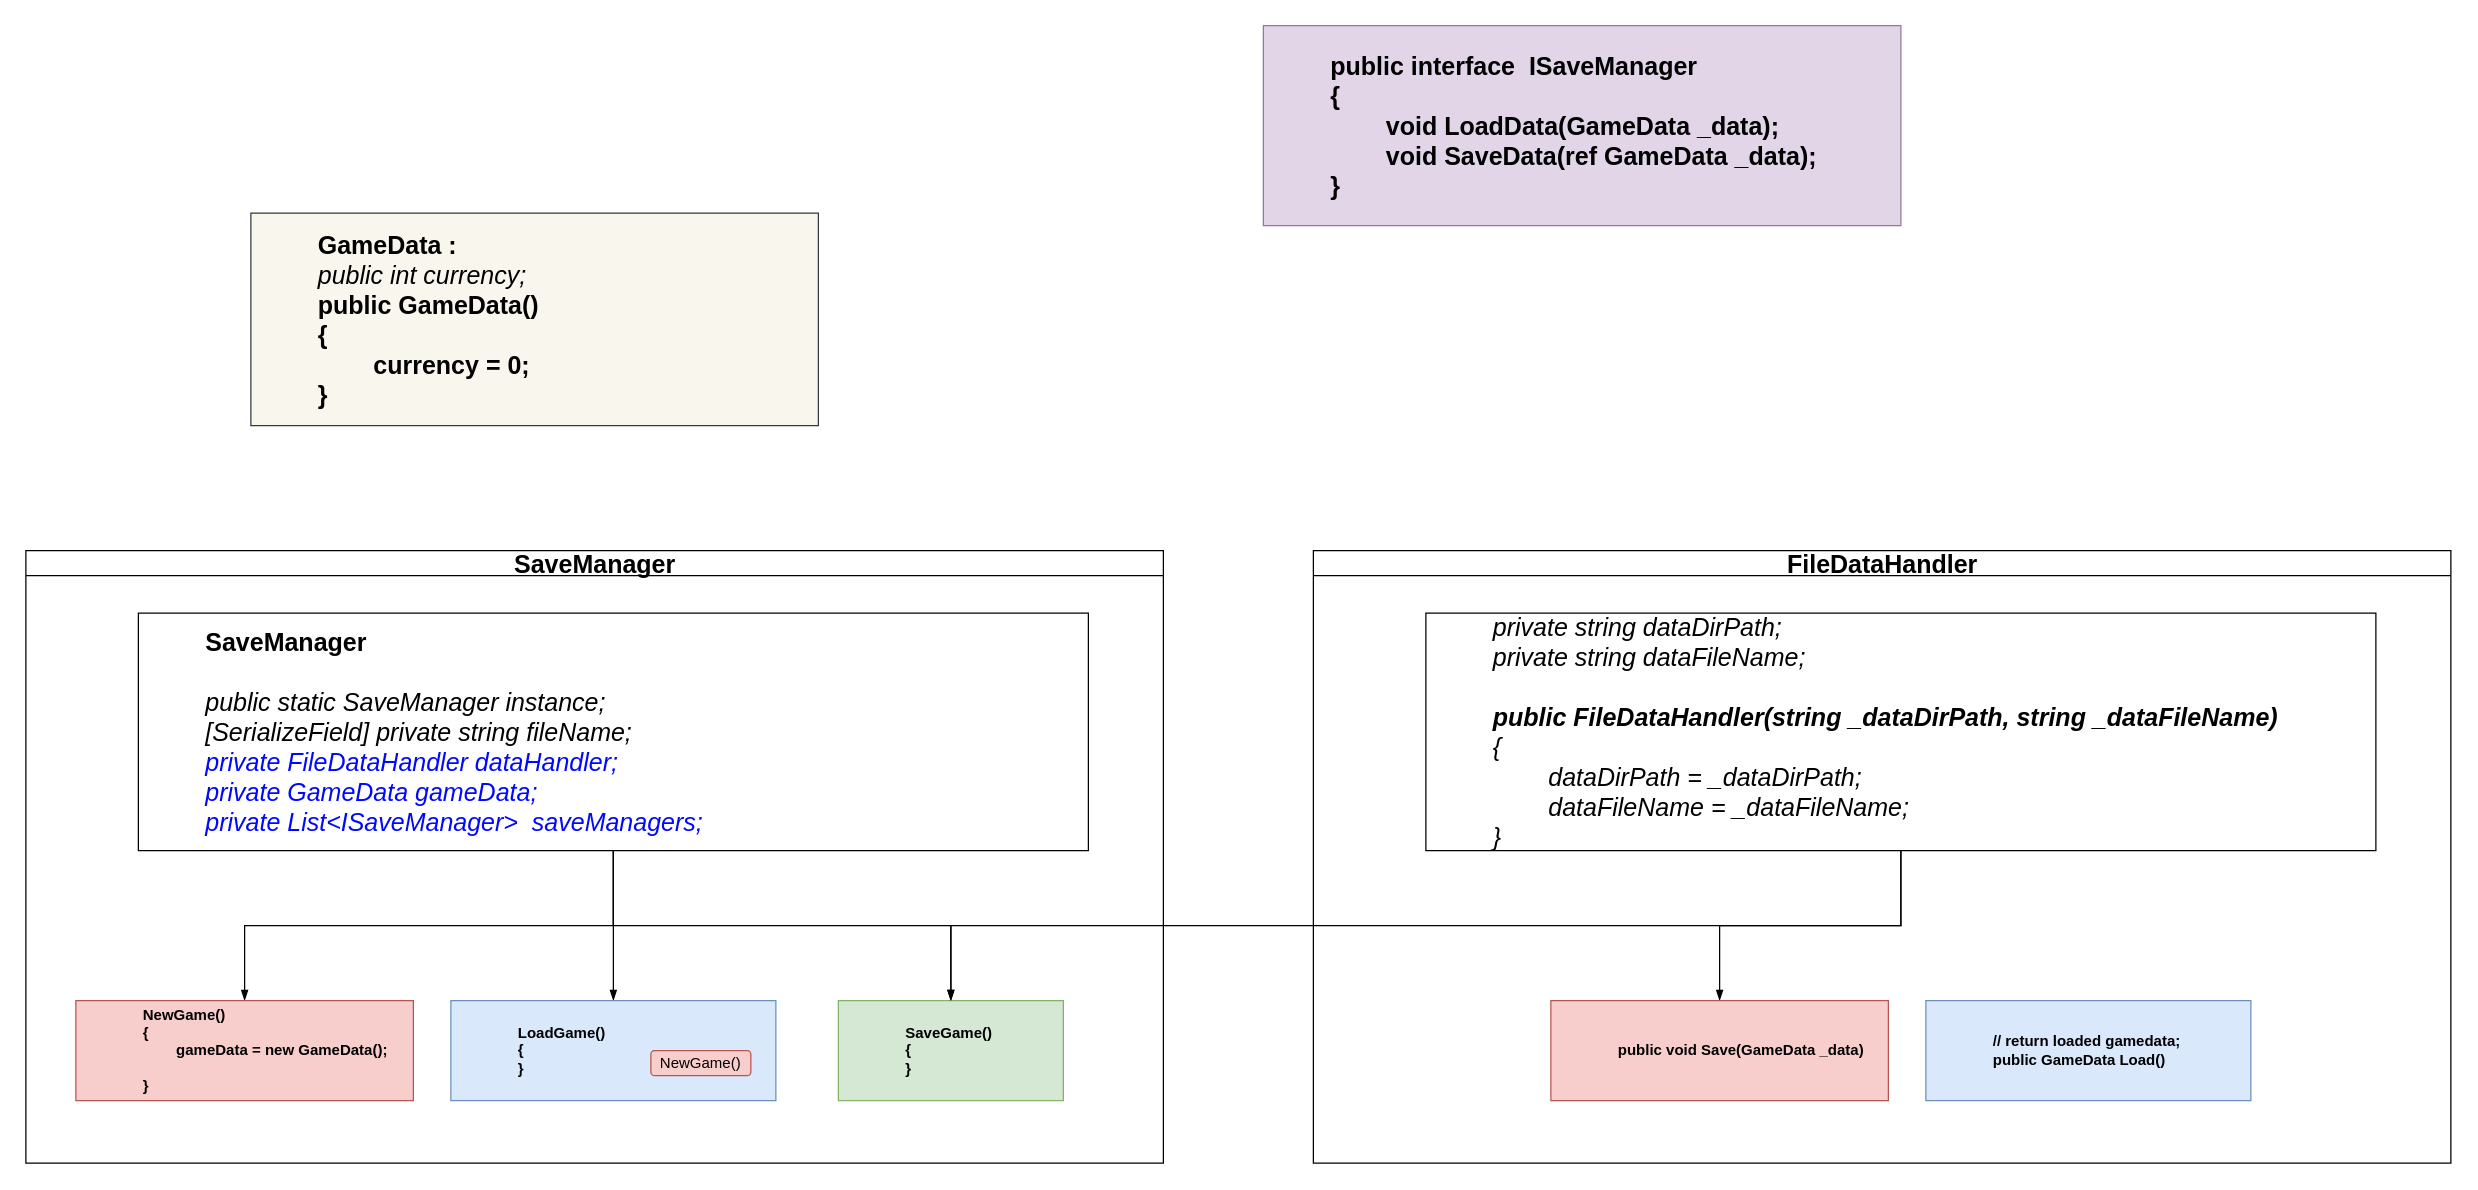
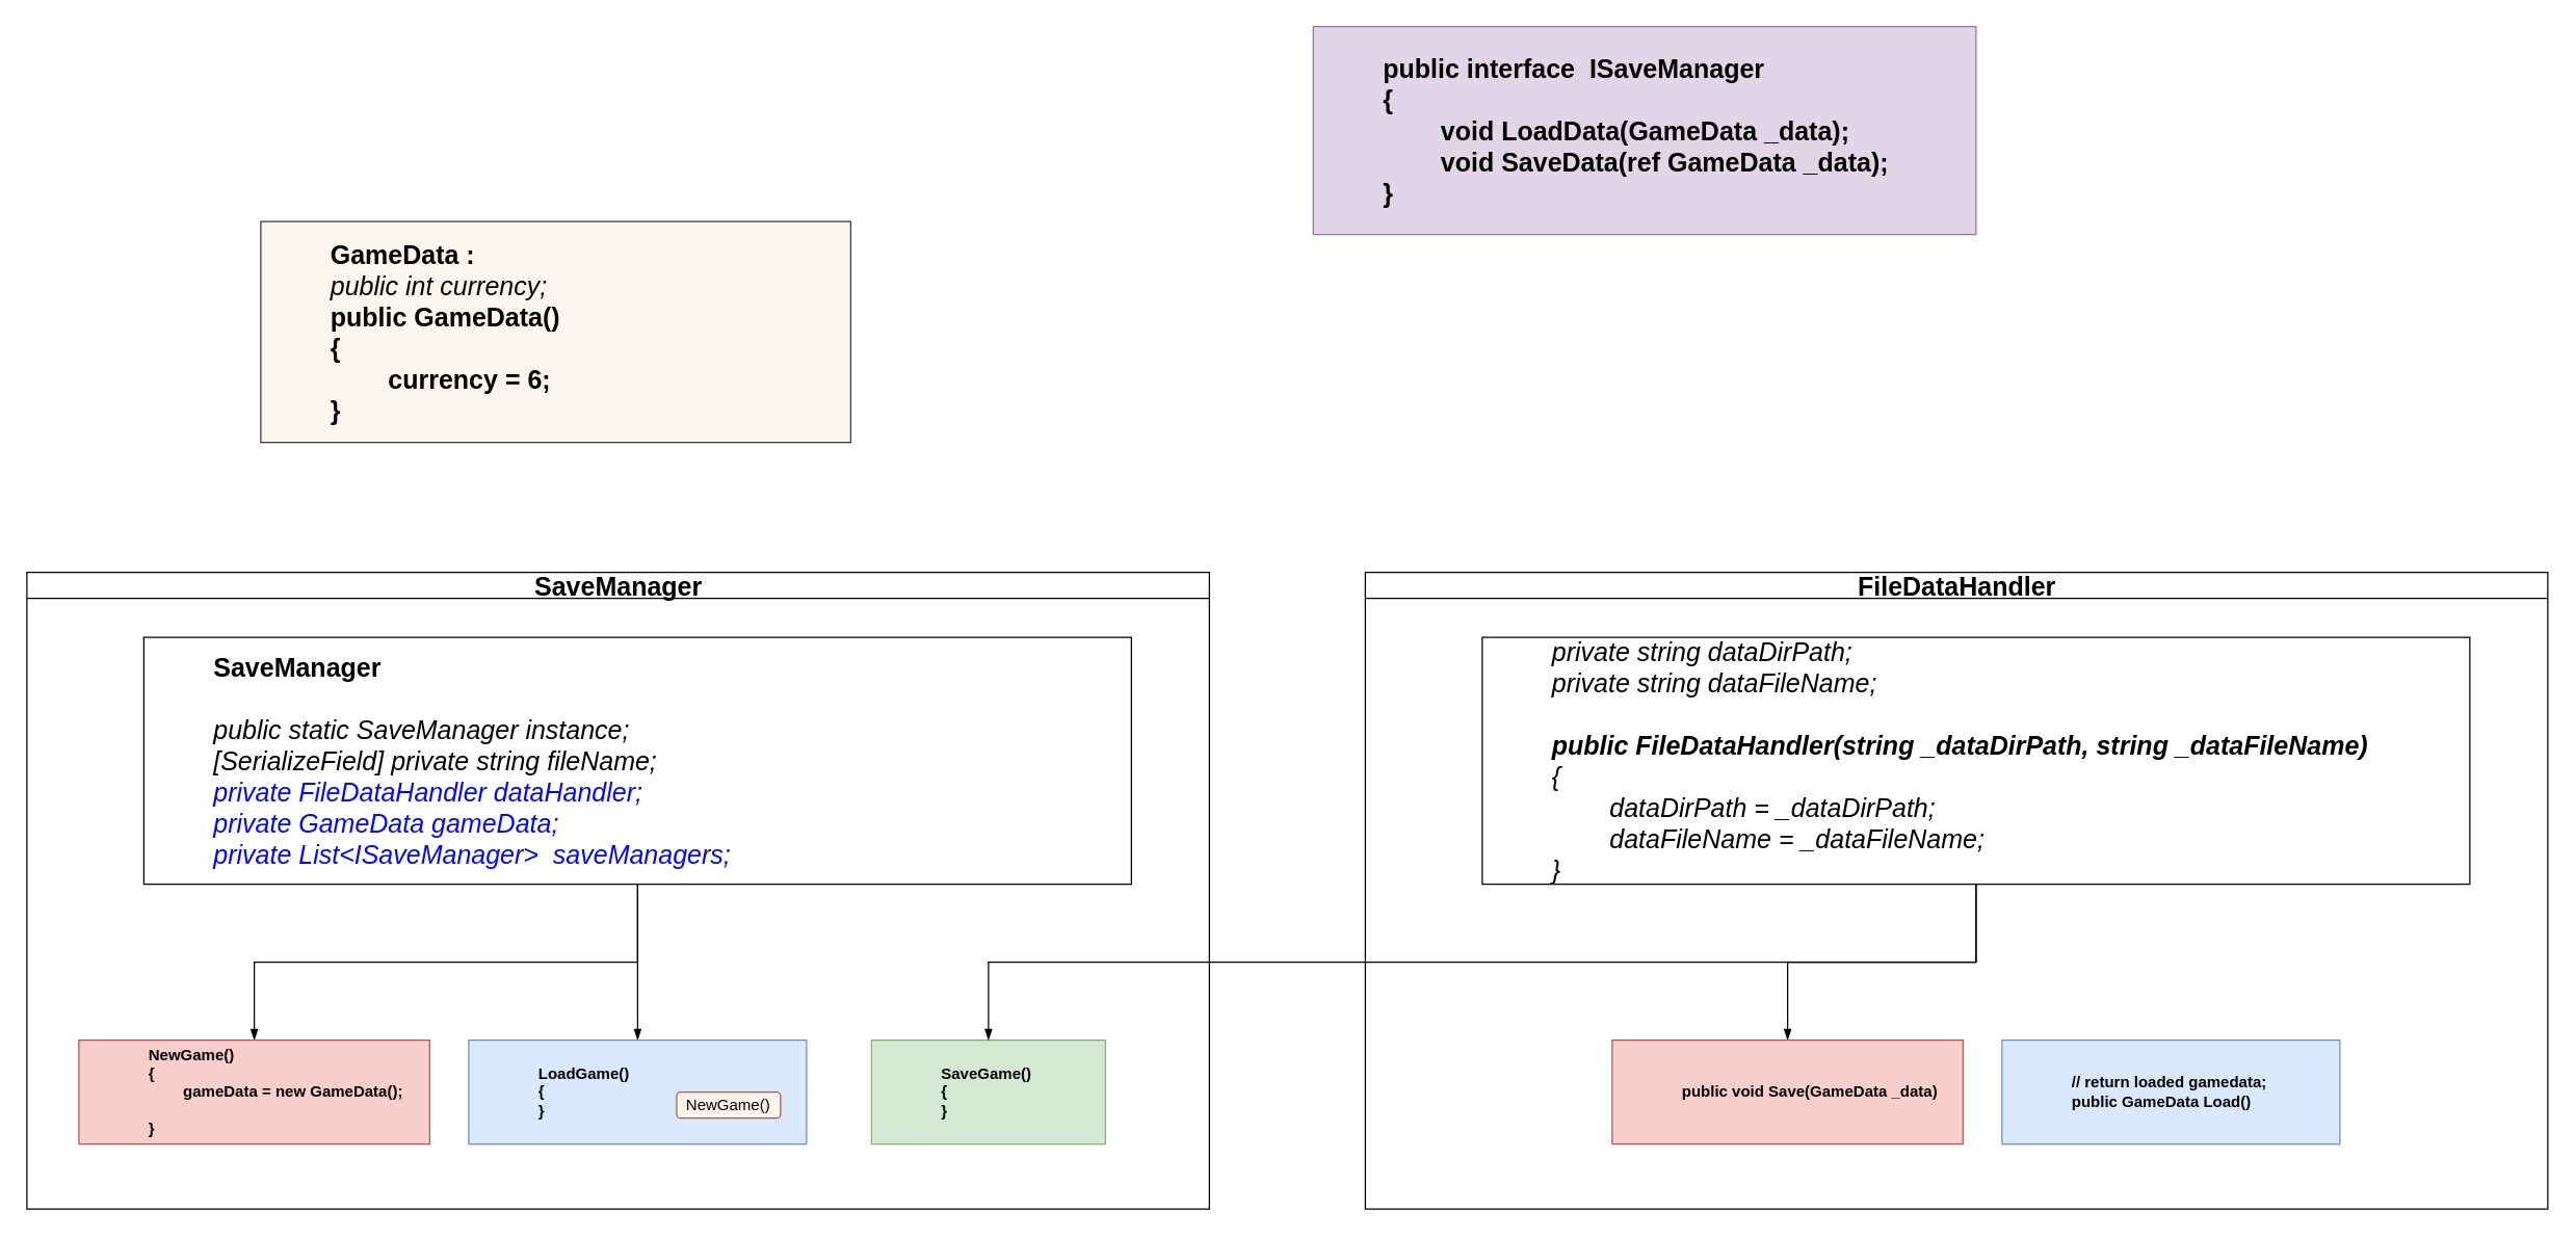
- <mxCell id="18" value="GameData :&lt;div&gt;&lt;i style=&quot;font-weight: normal;&quot;&gt;public int currency;&lt;/i&gt;&lt;/div&gt;&lt;div&gt;public GameData()&lt;/div&gt;&lt;div&gt;{&lt;/div&gt;&lt;div&gt;&lt;span style=&quot;white-space: pre;&quot;&gt;&#09;&lt;/span&gt;currency = 0;&lt;br&gt;&lt;/div&gt;&lt;div&gt;}&lt;/div&gt;" style="label;image=https://cdn3.iconfinder.com/data/icons/user-avatars-1/512/users-2-128.png;whiteSpace=wrap;html=1;rounded=0;glass=0;fillColor=#f9f7ed;strokeColor=#36393d;fontSize=20;" vertex="1" parent="1"><mxGeometry x="200" y="170" width="454" height="170" as="geometry" /></mxCell>
+ <mxCell id="18" value="GameData :&lt;div&gt;&lt;i style=&quot;font-weight: normal;&quot;&gt;public int currency;&lt;/i&gt;&lt;/div&gt;&lt;div&gt;public GameData()&lt;/div&gt;&lt;div&gt;{&lt;/div&gt;&lt;div&gt;&lt;span style=&quot;white-space: pre;&quot;&gt;&#09;&lt;/span&gt;currency = 6;&lt;br&gt;&lt;/div&gt;&lt;div&gt;}&lt;/div&gt;" style="label;image=https://cdn3.iconfinder.com/data/icons/user-avatars-1/512/users-2-128.png;whiteSpace=wrap;html=1;rounded=0;glass=0;fillColor=#f9f7ed;strokeColor=#36393d;fontSize=20;" vertex="1" parent="1"><mxGeometry x="200" y="170" width="454" height="170" as="geometry" /></mxCell>
- <mxCell id="8" value="" style="endArrow=blockThin;endFill=1;fontSize=11;edgeStyle=elbowEdgeStyle;elbow=vertical;rounded=0;" parent="2" source="3" target="9" edge="1"><mxGeometry relative="1" as="geometry" /></mxCell>
- <mxCell id="10" value="NewGame()" style="rounded=1;whiteSpace=wrap;html=1;fillColor=#f8cecc;strokeColor=#b85450;" vertex="1" parent="2"><mxGeometry x="500" y="400" width="80" height="20" as="geometry" /></mxCell>
+ <mxCell id="10" value="NewGame()" style="rounded=1;whiteSpace=wrap;html=1;fillColor=#f9f7ed;strokeColor=#b85450;" vertex="1" parent="2"><mxGeometry x="500" y="400" width="80" height="20" as="geometry" /></mxCell>
